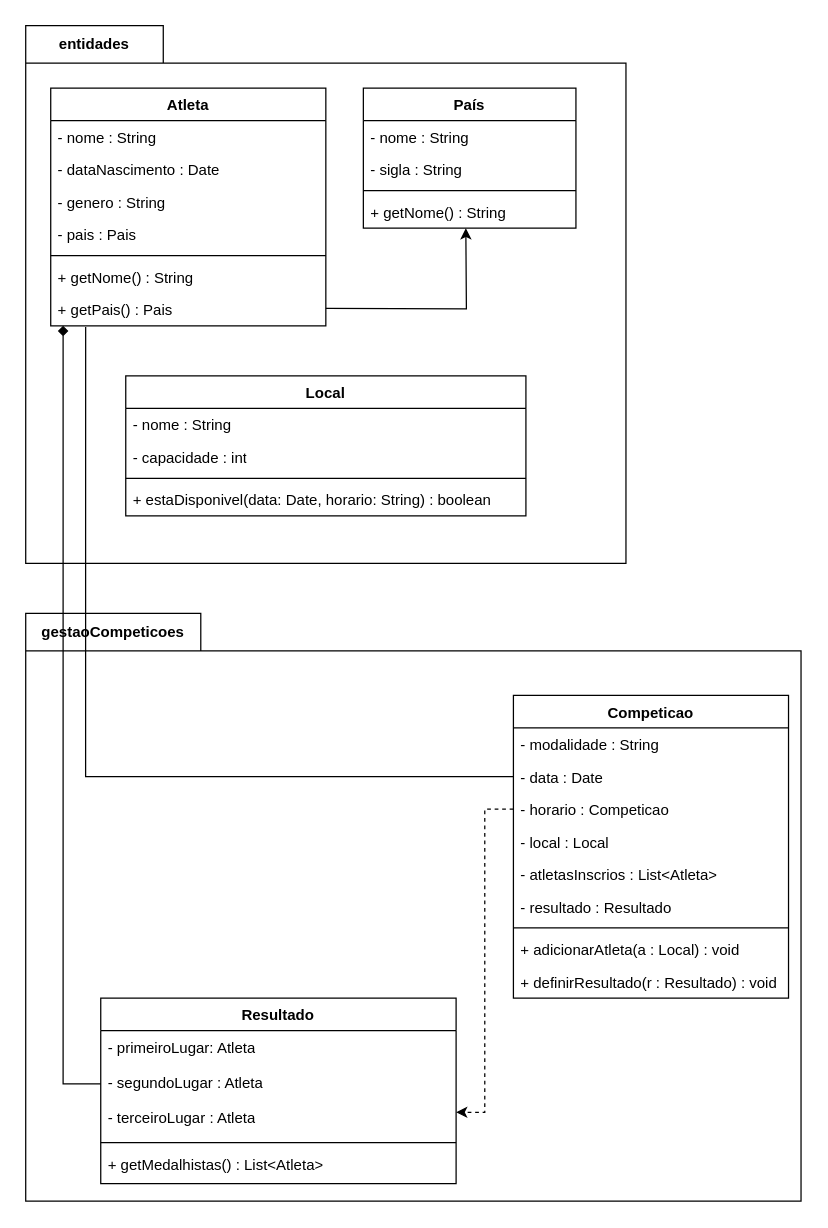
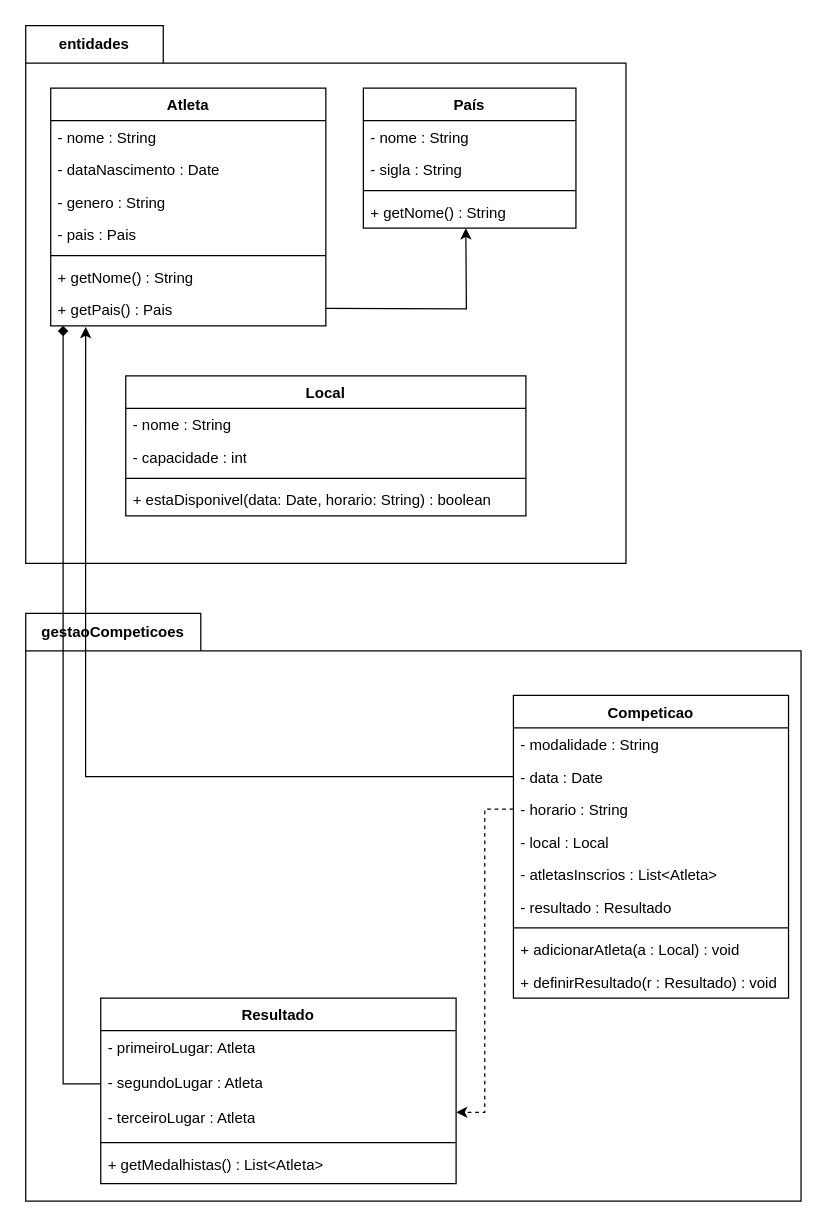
- <mxCell id="43" style="edgeStyle=orthogonalEdgeStyle;rounded=0;orthogonalLoop=1;jettySize=auto;html=1;exitX=0;exitY=0.5;exitDx=0;exitDy=0;entryX=0.127;entryY=1.038;entryDx=0;entryDy=0;entryPerimeter=0;endArrow=none;" edge="1" parent="1" source="12" target="30"><mxGeometry relative="1" as="geometry" /></mxCell>
+ <mxCell id="43" style="edgeStyle=orthogonalEdgeStyle;rounded=0;orthogonalLoop=1;jettySize=auto;html=1;exitX=0;exitY=0.5;exitDx=0;exitDy=0;entryX=0.127;entryY=1.038;entryDx=0;entryDy=0;entryPerimeter=0;" edge="1" parent="1" source="12" target="30"><mxGeometry relative="1" as="geometry" /></mxCell>
- <mxCell id="13" value="- horario : Competicao" style="text;strokeColor=none;fillColor=none;align=left;verticalAlign=top;spacingLeft=4;spacingRight=4;overflow=hidden;rotatable=0;points=[[0,0.5],[1,0.5]];portConstraint=eastwest;whiteSpace=wrap;html=1;" parent="10" vertex="1"><mxGeometry y="78" width="220" height="26" as="geometry" /></mxCell>
+ <mxCell id="13" value="- horario : String" style="text;strokeColor=none;fillColor=none;align=left;verticalAlign=top;spacingLeft=4;spacingRight=4;overflow=hidden;rotatable=0;points=[[0,0.5],[1,0.5]];portConstraint=eastwest;whiteSpace=wrap;html=1;" parent="10" vertex="1"><mxGeometry y="78" width="220" height="26" as="geometry" /></mxCell>
